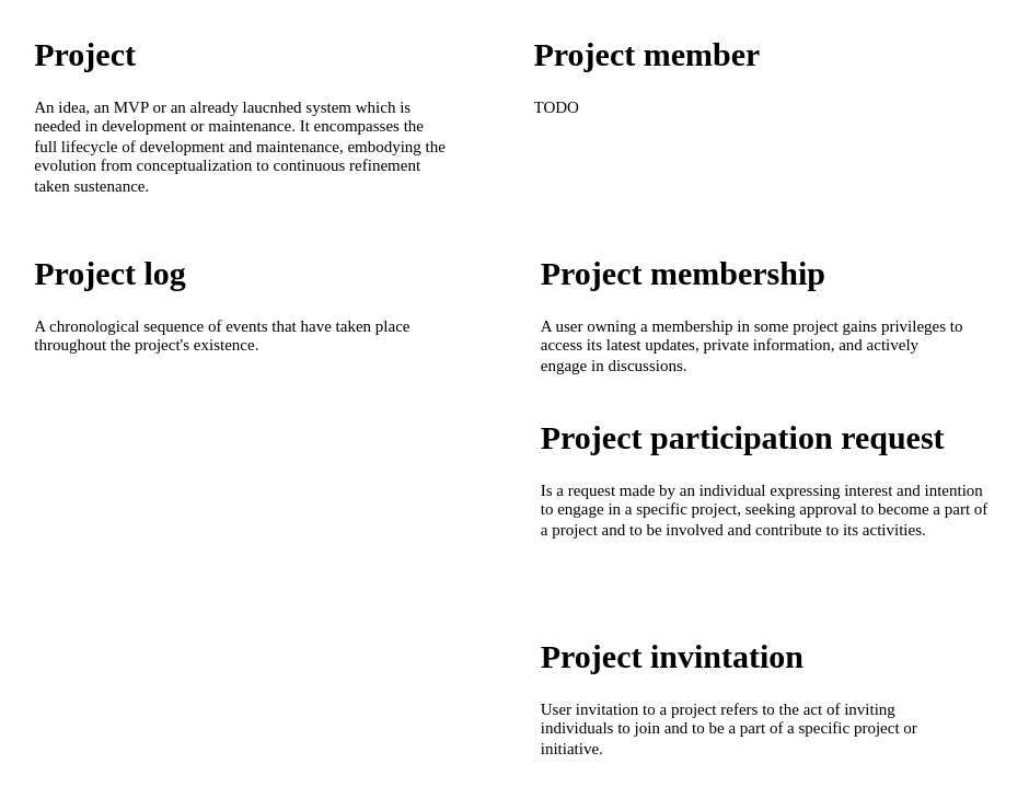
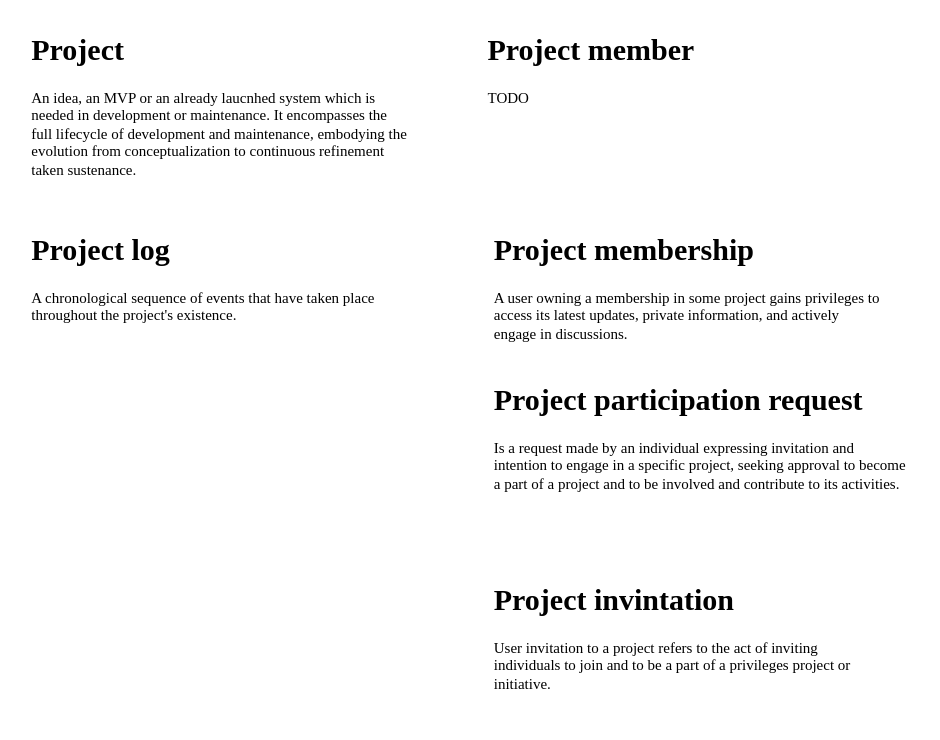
- <mxCell id="6" value="&lt;h1&gt;Project participation request&lt;/h1&gt;&lt;div class=&quot;text-xs flex items-center justify-center gap-1 invisible absolute left-0 top-2 -ml-4 -translate-x-full group-hover:visible !invisible&quot;&gt;&lt;/div&gt;&lt;p&gt;Is a request made by an individual expressing interest and intention to engage in a specific project, seeking approval to become a part of a project and to be involved and contribute to its activities.&lt;br&gt;&lt;/p&gt;" style="text;html=1;strokeColor=none;fillColor=none;spacing=5;spacingTop=-20;whiteSpace=wrap;overflow=hidden;rounded=0;fontFamily=Lucida Console;" parent="1" vertex="1"><mxGeometry x="390" y="300" width="340" height="150" as="geometry" /></mxCell>
+ <mxCell id="6" value="&lt;h1&gt;Project participation request&lt;/h1&gt;&lt;div class=&quot;text-xs flex items-center justify-center gap-1 invisible absolute left-0 top-2 -ml-4 -translate-x-full group-hover:visible !invisible&quot;&gt;&lt;/div&gt;&lt;p&gt;Is a request made by an individual expressing invitation and intention to engage in a specific project, seeking approval to become a part of a project and to be involved and contribute to its activities.&lt;br&gt;&lt;/p&gt;" style="text;html=1;strokeColor=none;fillColor=none;spacing=5;spacingTop=-20;whiteSpace=wrap;overflow=hidden;rounded=0;fontFamily=Lucida Console;" parent="1" vertex="1"><mxGeometry x="390" y="300" width="340" height="150" as="geometry" /></mxCell>
- <mxCell id="3" value="&lt;h1&gt;Project invintation&lt;/h1&gt;&lt;div class=&quot;text-xs flex items-center justify-center gap-1 invisible absolute left-0 top-2 -ml-4 -translate-x-full group-hover:visible !invisible&quot;&gt;&lt;/div&gt;&lt;p&gt;&lt;span style=&quot;background-color: initial;&quot;&gt;User invitation to a project refers to the act of inviting individuals to join and to be a part of a specific project or initiative.&lt;/span&gt;&lt;/p&gt;" style="text;html=1;strokeColor=none;fillColor=none;spacing=5;spacingTop=-20;whiteSpace=wrap;overflow=hidden;rounded=0;fontFamily=Lucida Console;" parent="1" vertex="1"><mxGeometry x="390" y="460" width="310" height="110" as="geometry" /></mxCell>
+ <mxCell id="3" value="&lt;h1&gt;Project invintation&lt;/h1&gt;&lt;div class=&quot;text-xs flex items-center justify-center gap-1 invisible absolute left-0 top-2 -ml-4 -translate-x-full group-hover:visible !invisible&quot;&gt;&lt;/div&gt;&lt;p&gt;&lt;span style=&quot;background-color: initial;&quot;&gt;User invitation to a project refers to the act of inviting individuals to join and to be a part of a privileges project or initiative.&lt;/span&gt;&lt;/p&gt;" style="text;html=1;strokeColor=none;fillColor=none;spacing=5;spacingTop=-20;whiteSpace=wrap;overflow=hidden;rounded=0;fontFamily=Lucida Console;" parent="1" vertex="1"><mxGeometry x="390" y="460" width="310" height="110" as="geometry" /></mxCell>
